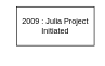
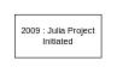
- <mxCell id="2" value="2009 : Julia Project Initiated" style="rounded=0;whiteSpace=wrap;html=1;" vertex="1" parent="1"><mxGeometry x="25" y="10" width="120" height="60" as="geometry" /></mxCell>
+ <mxCell id="2" value="2009 : Julia Project Initiated" style="rounded=0;whiteSpace=wrap;html=1;" vertex="1" parent="1"><mxGeometry x="20" y="20" width="120" height="60" as="geometry" /></mxCell>
